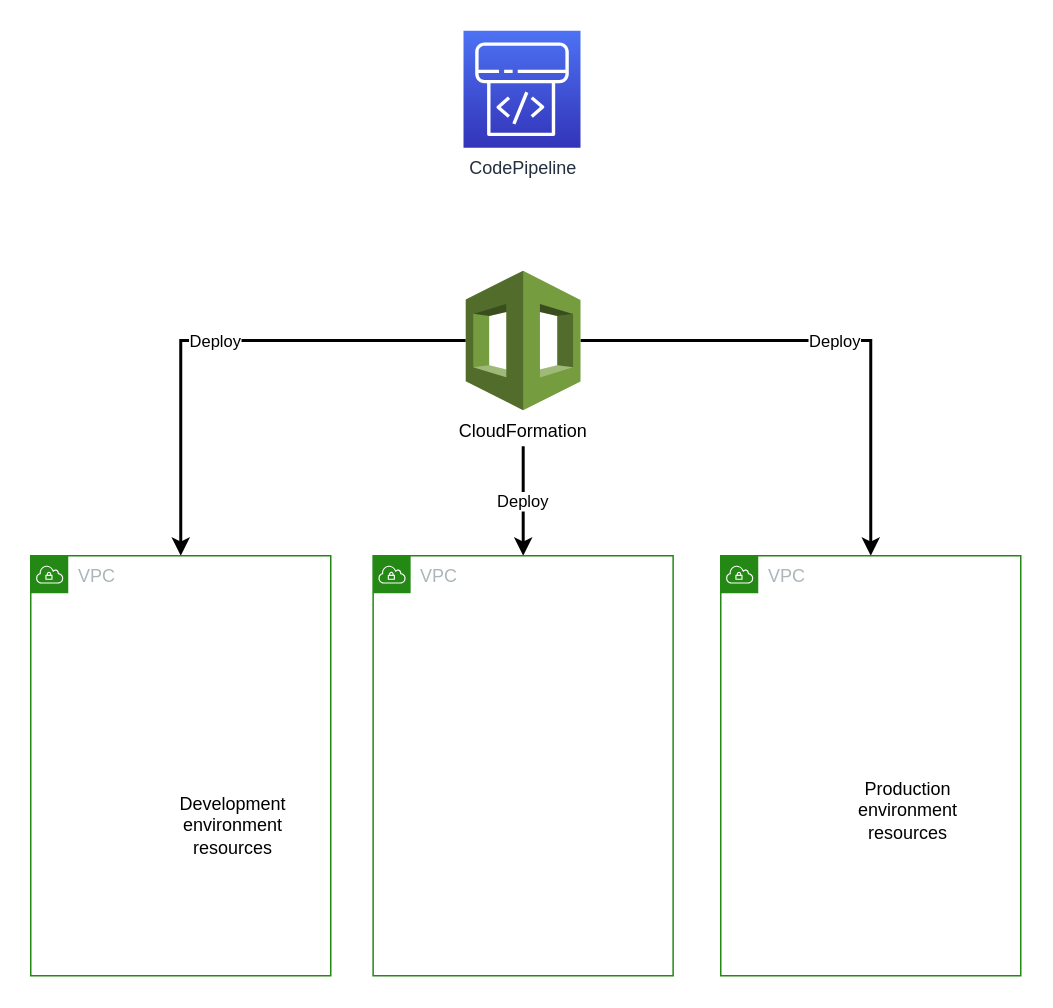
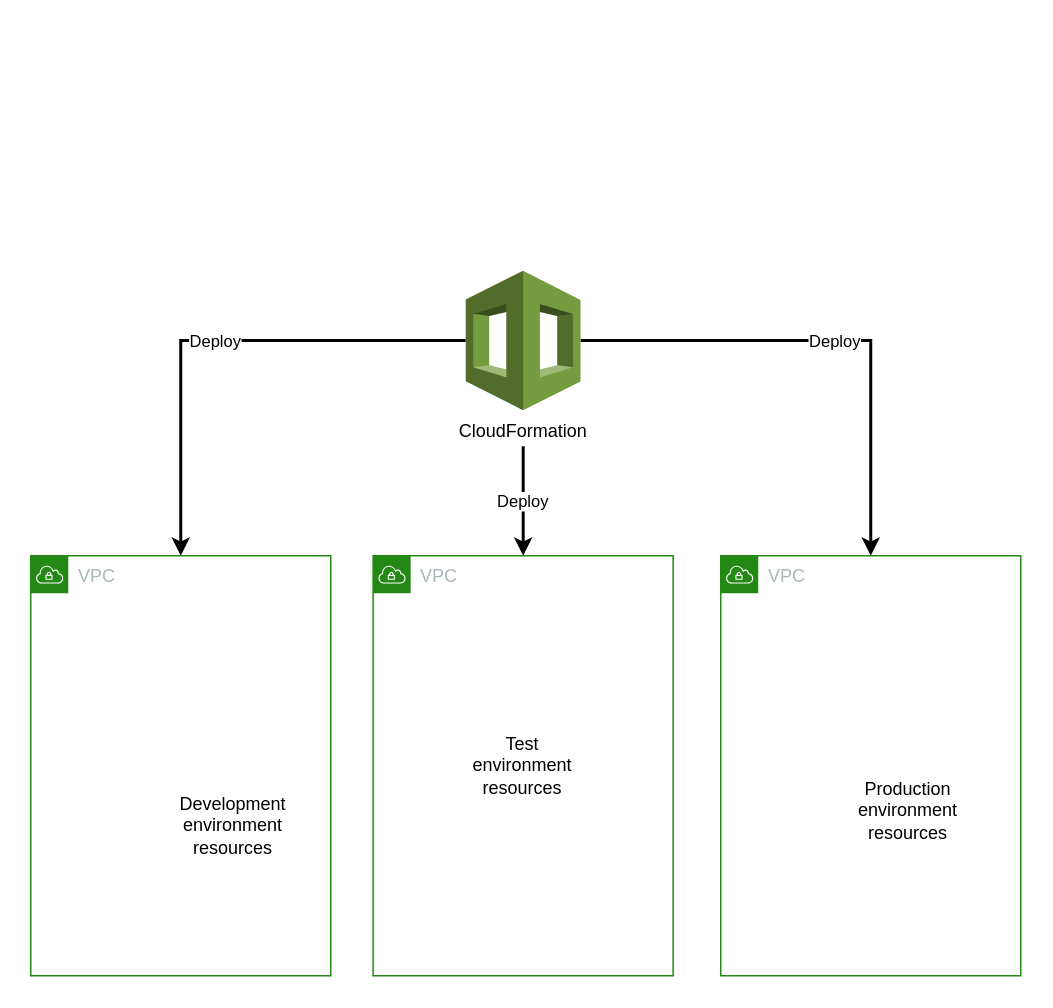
- <mxCell id="12" value="CodePipeline" style="points=[[0,0,0],[0.25,0,0],[0.5,0,0],[0.75,0,0],[1,0,0],[0,1,0],[0.25,1,0],[0.5,1,0],[0.75,1,0],[1,1,0],[0,0.25,0],[0,0.5,0],[0,0.75,0],[1,0.25,0],[1,0.5,0],[1,0.75,0]];outlineConnect=0;fontColor=#232F3E;gradientColor=#4D72F3;gradientDirection=north;fillColor=#3334B9;strokeColor=#ffffff;dashed=0;verticalLabelPosition=bottom;verticalAlign=top;align=center;html=1;fontSize=12;fontStyle=0;aspect=fixed;shape=mxgraph.aws4.resourceIcon;resIcon=mxgraph.aws4.codepipeline;" vertex="1" parent="1"><mxGeometry x="308.5" y="20" width="78" height="78" as="geometry" /></mxCell>
+ <mxCell id="10" value="Test&lt;br&gt;environment&lt;br&gt;resources" style="text;html=1;strokeColor=none;fillColor=none;align=center;verticalAlign=middle;whiteSpace=wrap;rounded=0;" vertex="1" parent="1"><mxGeometry x="328.25" y="500" width="40" height="20" as="geometry" /></mxCell>
